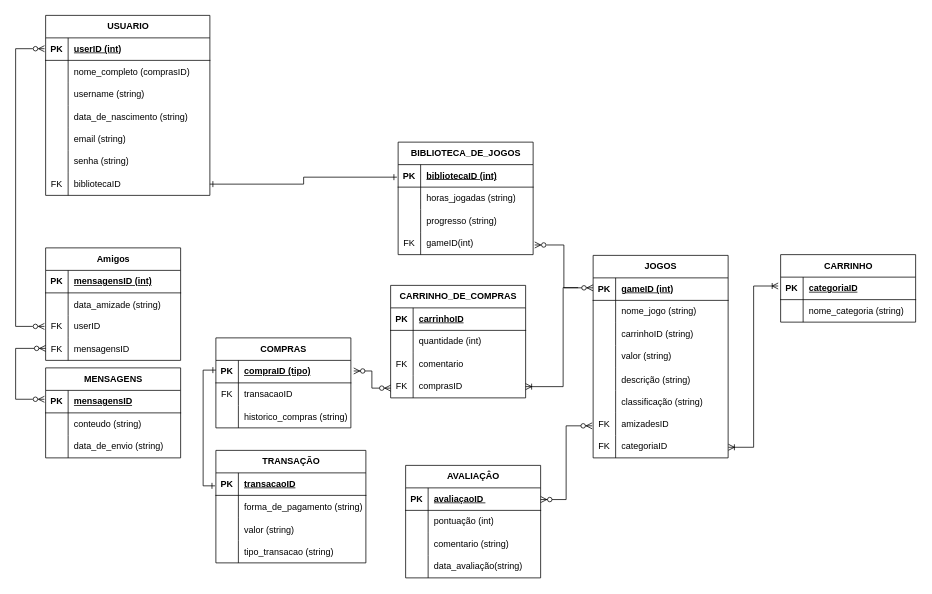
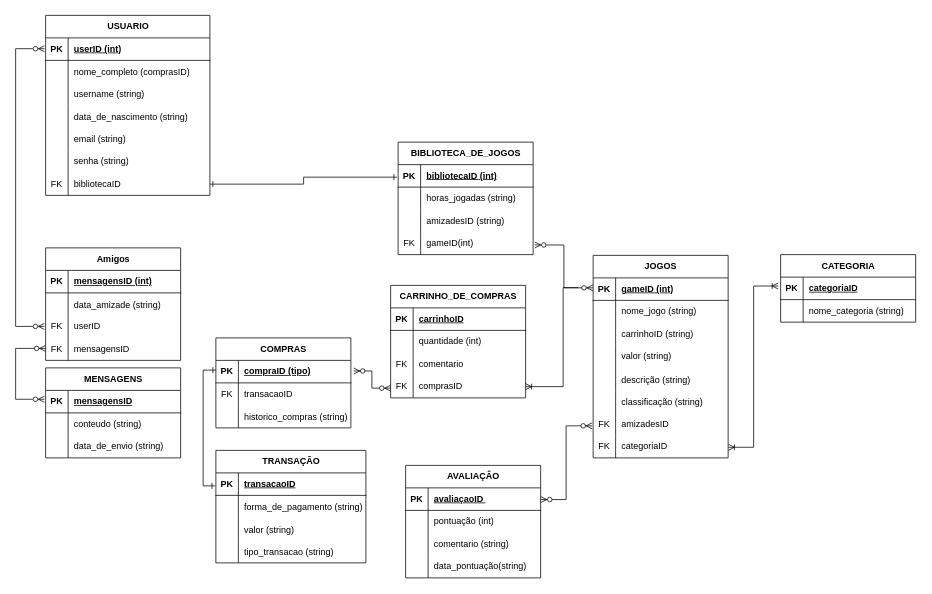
- <mxCell id="33" value="progresso (string)" style="shape=partialRectangle;connectable=0;fillColor=none;top=0;left=0;bottom=0;right=0;align=left;spacingLeft=6;overflow=hidden;whiteSpace=wrap;html=1;" vertex="1" parent="31"><mxGeometry x="30" width="150" height="30" as="geometry"><mxRectangle width="150" height="30" as="alternateBounds" /></mxGeometry></mxCell>
+ <mxCell id="33" value="amizadesID (string)" style="shape=partialRectangle;connectable=0;fillColor=none;top=0;left=0;bottom=0;right=0;align=left;spacingLeft=6;overflow=hidden;whiteSpace=wrap;html=1;" vertex="1" parent="31"><mxGeometry x="30" width="150" height="30" as="geometry"><mxRectangle width="150" height="30" as="alternateBounds" /></mxGeometry></mxCell>
- <mxCell id="88" value="CARRINHO" style="shape=table;startSize=30;container=1;collapsible=1;childLayout=tableLayout;fixedRows=1;rowLines=0;fontStyle=1;align=center;resizeLast=1;html=1;" vertex="1" parent="1"><mxGeometry x="1040" y="339" width="180" height="90" as="geometry" /></mxCell>
+ <mxCell id="88" value="CATEGORIA" style="shape=table;startSize=30;container=1;collapsible=1;childLayout=tableLayout;fixedRows=1;rowLines=0;fontStyle=1;align=center;resizeLast=1;html=1;" vertex="1" parent="1"><mxGeometry x="1040" y="339" width="180" height="90" as="geometry" /></mxCell>
- <mxCell id="87" value="data_avaliação(string)" style="shape=partialRectangle;connectable=0;fillColor=none;top=0;left=0;bottom=0;right=0;align=left;spacingLeft=6;overflow=hidden;whiteSpace=wrap;html=1;" vertex="1" parent="85"><mxGeometry x="30" width="150" height="30" as="geometry"><mxRectangle width="150" height="30" as="alternateBounds" /></mxGeometry></mxCell>
+ <mxCell id="87" value="data_pontuação(string)" style="shape=partialRectangle;connectable=0;fillColor=none;top=0;left=0;bottom=0;right=0;align=left;spacingLeft=6;overflow=hidden;whiteSpace=wrap;html=1;" vertex="1" parent="85"><mxGeometry x="30" width="150" height="30" as="geometry"><mxRectangle width="150" height="30" as="alternateBounds" /></mxGeometry></mxCell>
